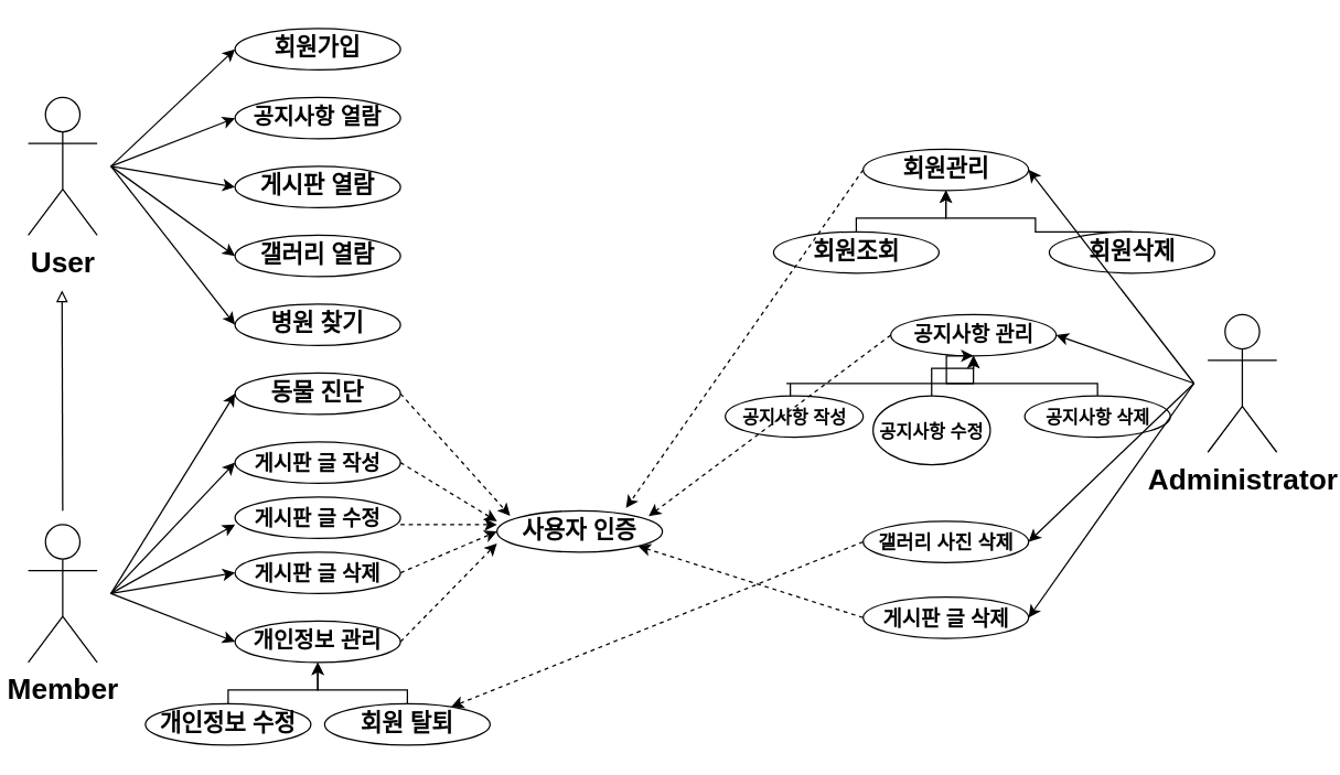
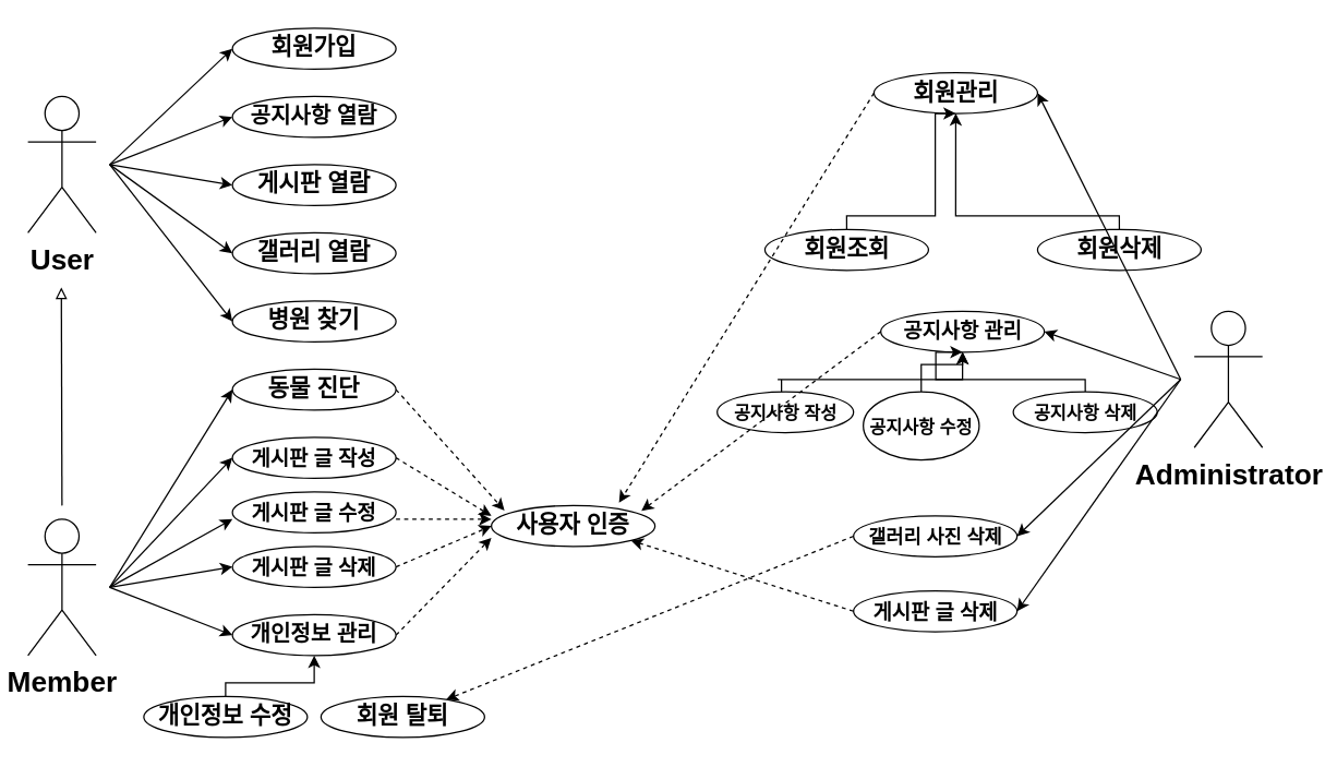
- <mxCell id="27" value="&lt;font style=&quot;font-size: 17px;&quot;&gt;&lt;b&gt;회원관리&lt;/b&gt;&lt;/font&gt;" style="ellipse;whiteSpace=wrap;html=1;" parent="1" vertex="1"><mxGeometry x="625.64" y="107.5" width="120" height="30" as="geometry" /></mxCell>
+ <mxCell id="27" value="&lt;font style=&quot;font-size: 17px;&quot;&gt;&lt;b&gt;회원관리&lt;/b&gt;&lt;/font&gt;" style="ellipse;whiteSpace=wrap;html=1;" parent="1" vertex="1"><mxGeometry x="640.64" y="52.5" width="120" height="30" as="geometry" /></mxCell>
- <mxCell id="50" style="edgeStyle=orthogonalEdgeStyle;rounded=0;orthogonalLoop=1;jettySize=auto;html=1;exitX=0.5;exitY=0;exitDx=0;exitDy=0;entryX=0.5;entryY=1;entryDx=0;entryDy=0;" parent="1" source="51" target="47" edge="1"><mxGeometry relative="1" as="geometry"><Array as="points"><mxPoint x="295" y="500" /><mxPoint x="230" y="500" /></Array></mxGeometry></mxCell>
